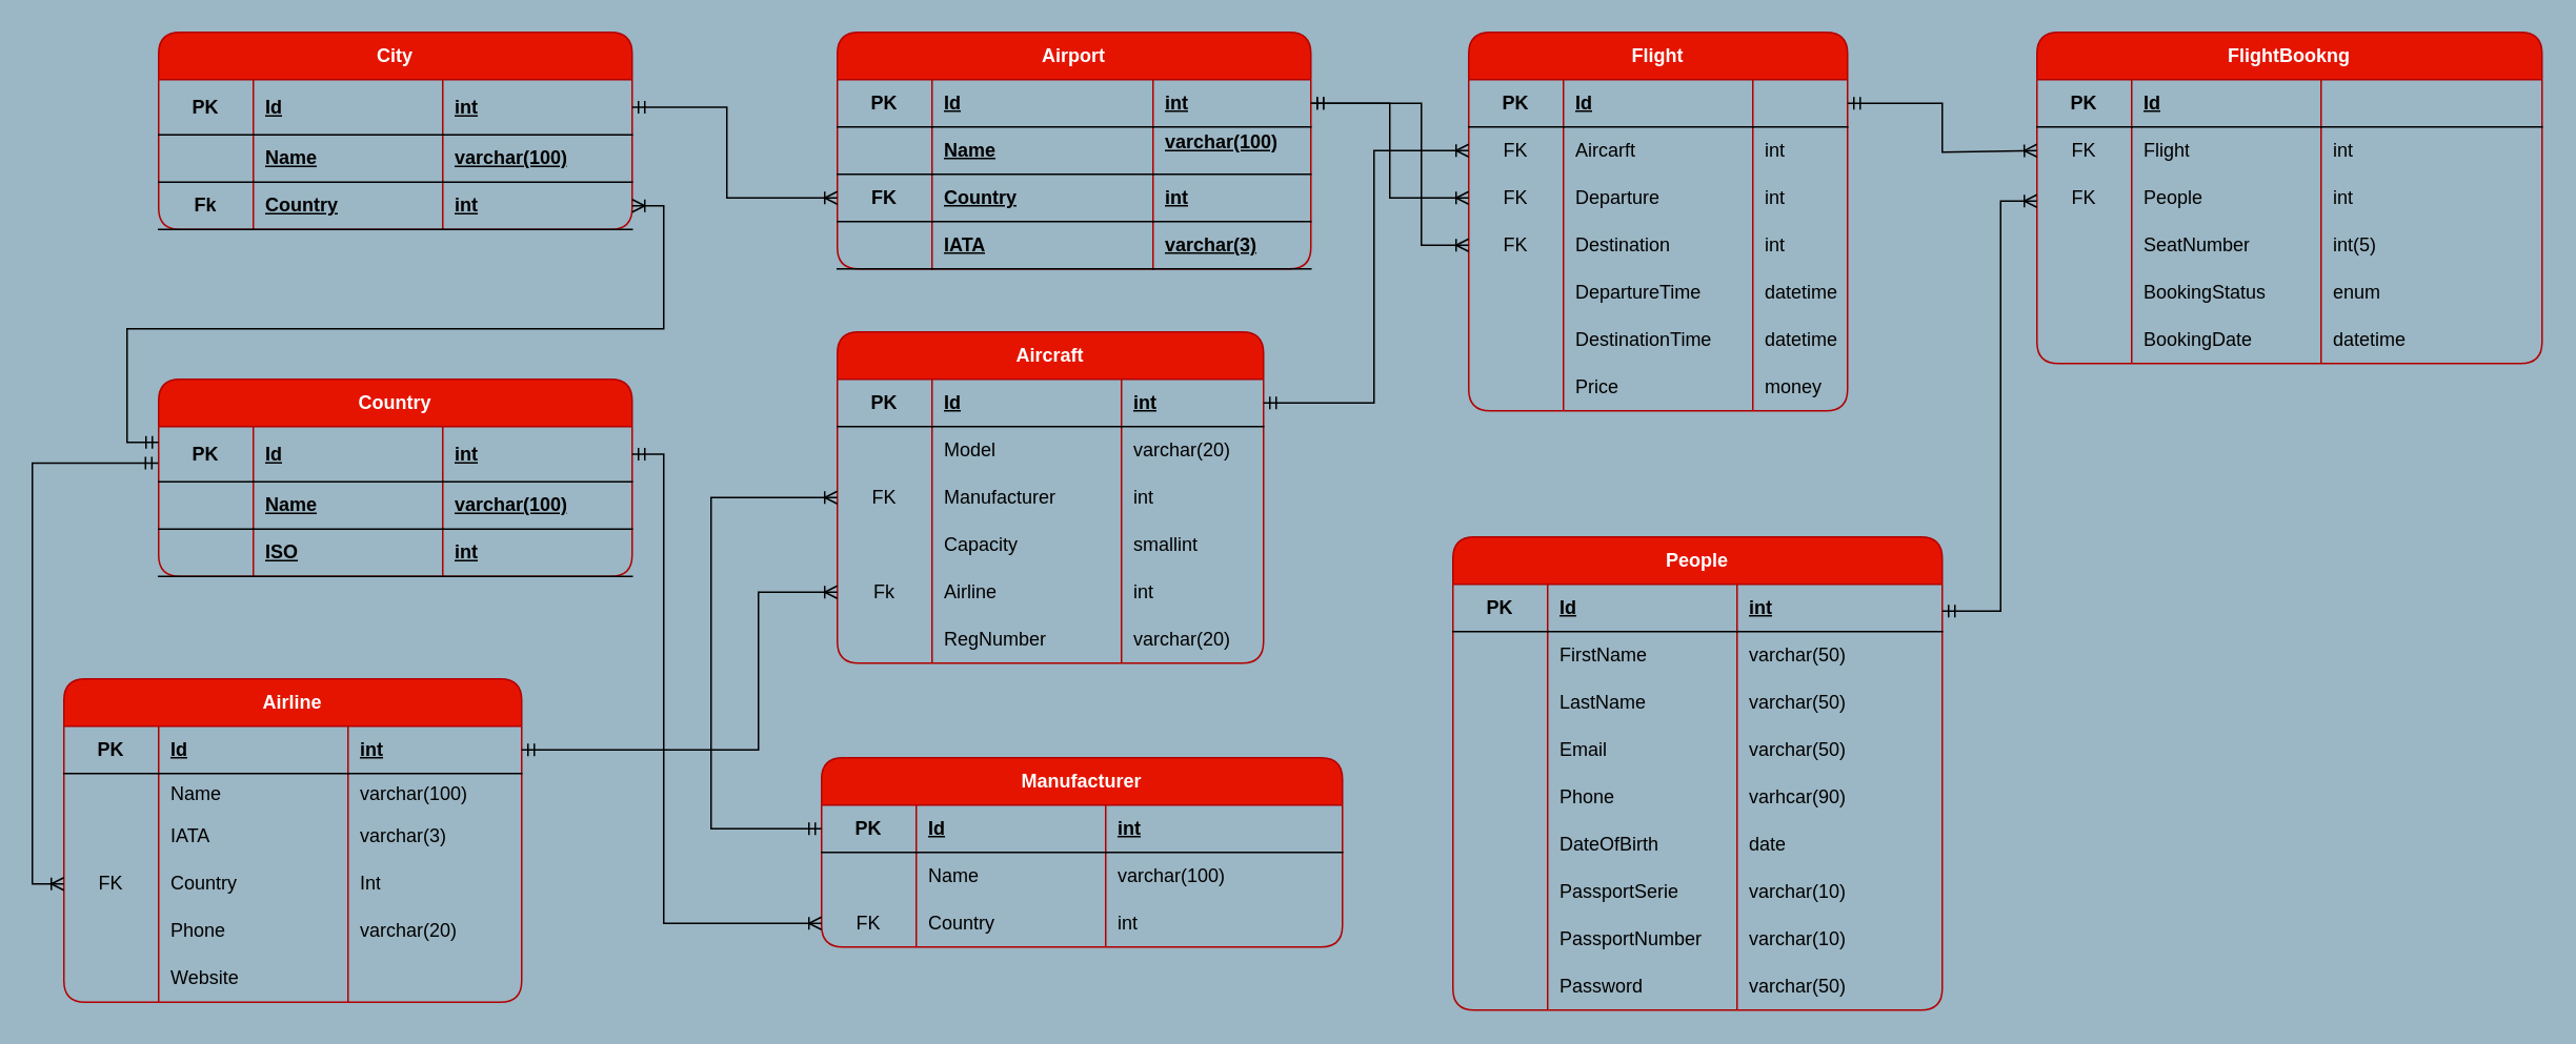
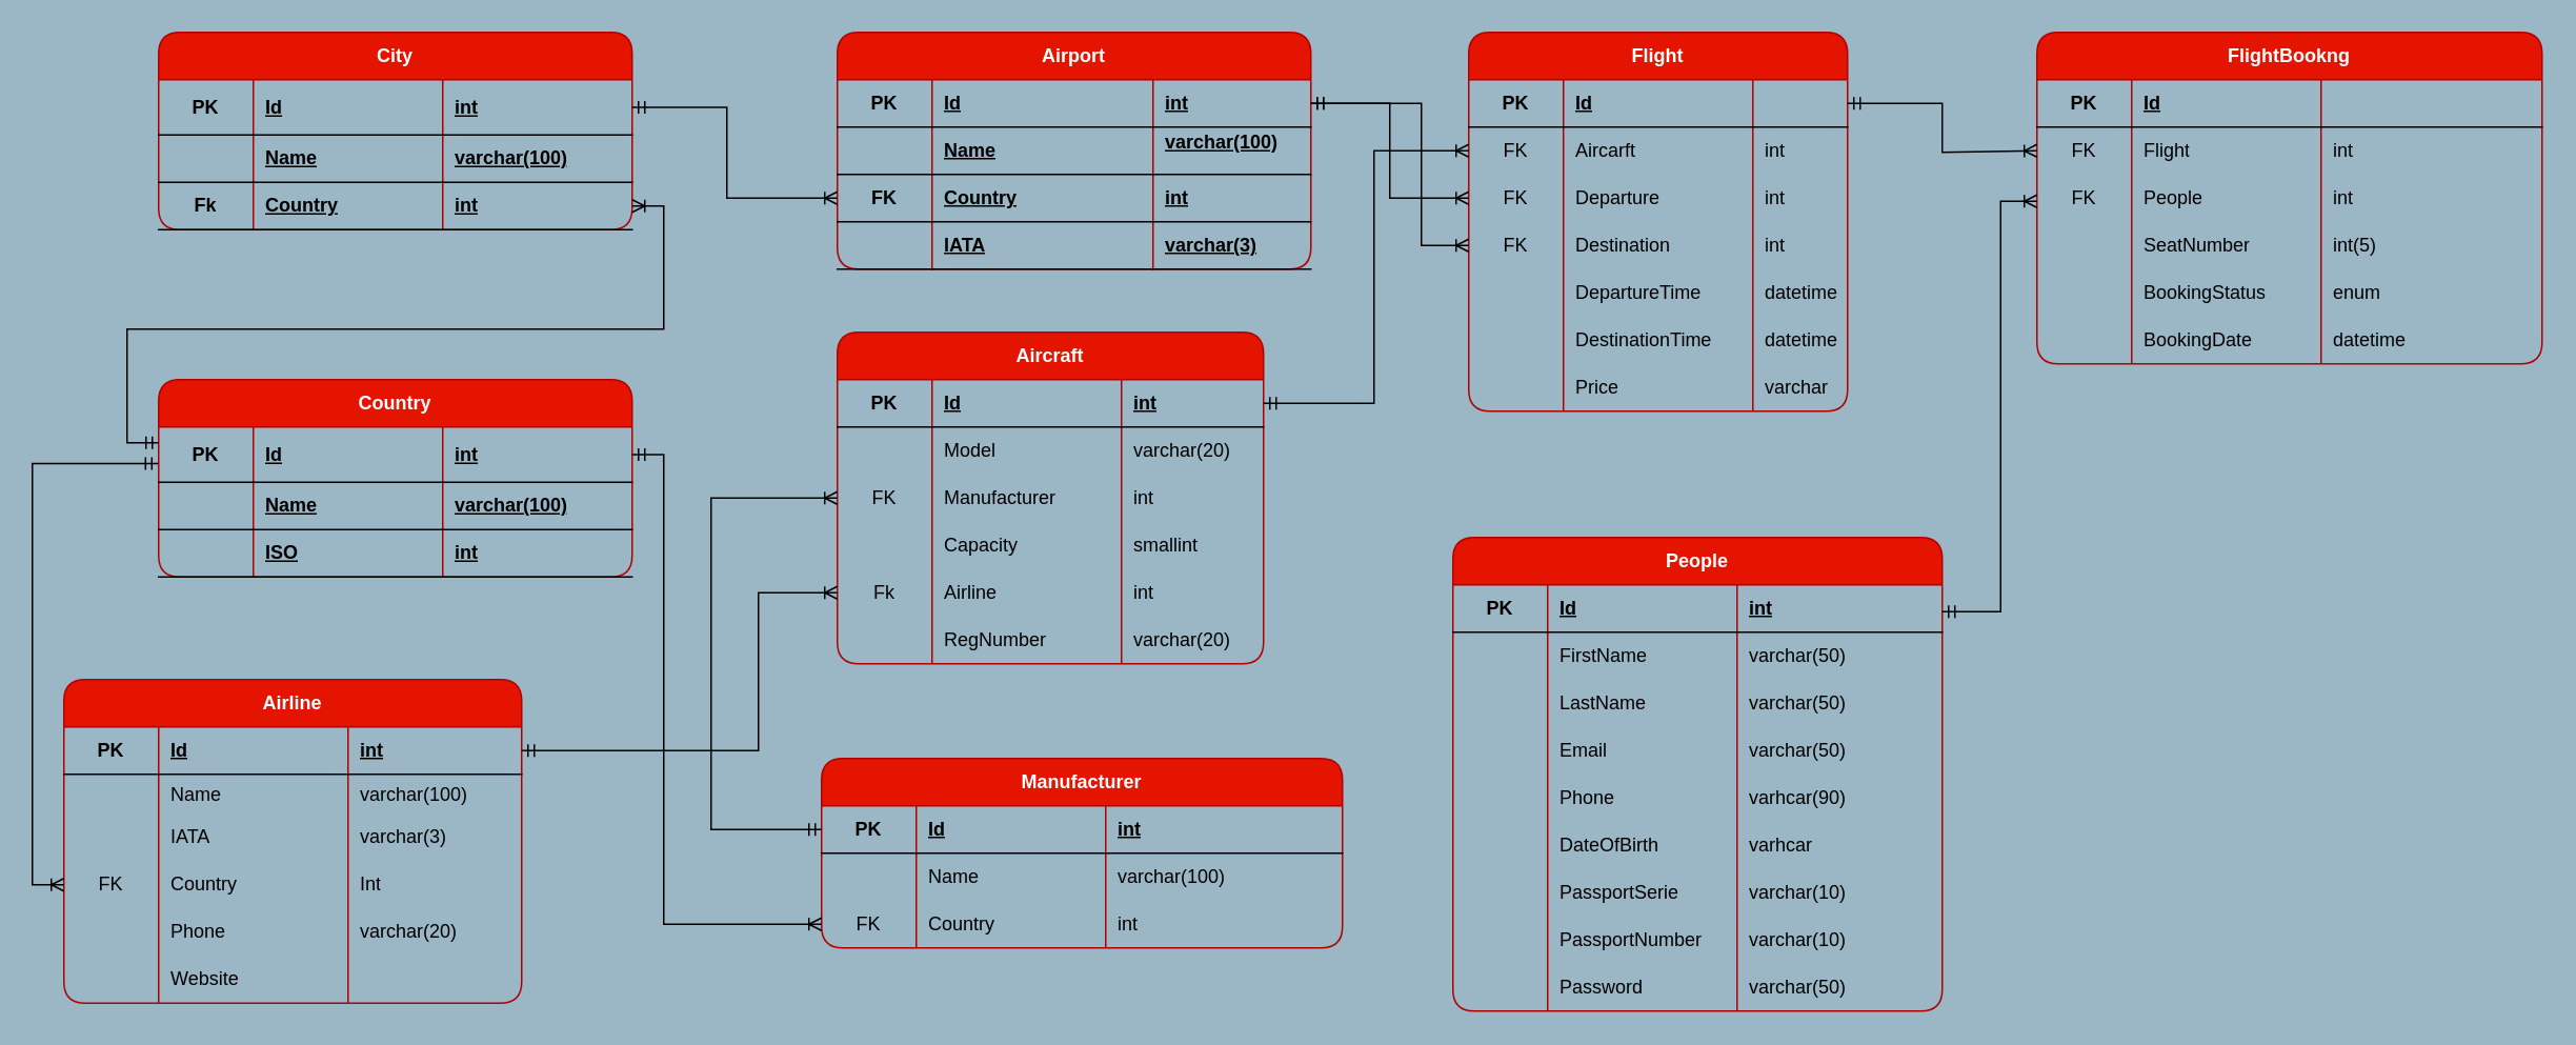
- <mxCell id="85" value="money" style="shape=partialRectangle;connectable=0;fillColor=none;top=0;left=0;bottom=0;right=0;align=left;spacingLeft=6;overflow=hidden;html=1;whiteSpace=wrap;" parent="82" vertex="1"><mxGeometry x="180" width="60" height="30" as="geometry"><mxRectangle width="60" height="30" as="alternateBounds" /></mxGeometry></mxCell>
+ <mxCell id="85" value="varchar" style="shape=partialRectangle;connectable=0;fillColor=none;top=0;left=0;bottom=0;right=0;align=left;spacingLeft=6;overflow=hidden;html=1;whiteSpace=wrap;" parent="82" vertex="1"><mxGeometry x="180" width="60" height="30" as="geometry"><mxRectangle width="60" height="30" as="alternateBounds" /></mxGeometry></mxCell>
- <mxCell id="110" value="date" style="shape=partialRectangle;connectable=0;fillColor=none;top=0;left=0;bottom=0;right=0;align=left;spacingLeft=6;overflow=hidden;html=1;whiteSpace=wrap;" parent="107" vertex="1"><mxGeometry x="180" width="130" height="30" as="geometry"><mxRectangle width="130" height="30" as="alternateBounds" /></mxGeometry></mxCell>
+ <mxCell id="110" value="varhcar" style="shape=partialRectangle;connectable=0;fillColor=none;top=0;left=0;bottom=0;right=0;align=left;spacingLeft=6;overflow=hidden;html=1;whiteSpace=wrap;" parent="107" vertex="1"><mxGeometry x="180" width="130" height="30" as="geometry"><mxRectangle width="130" height="30" as="alternateBounds" /></mxGeometry></mxCell>
